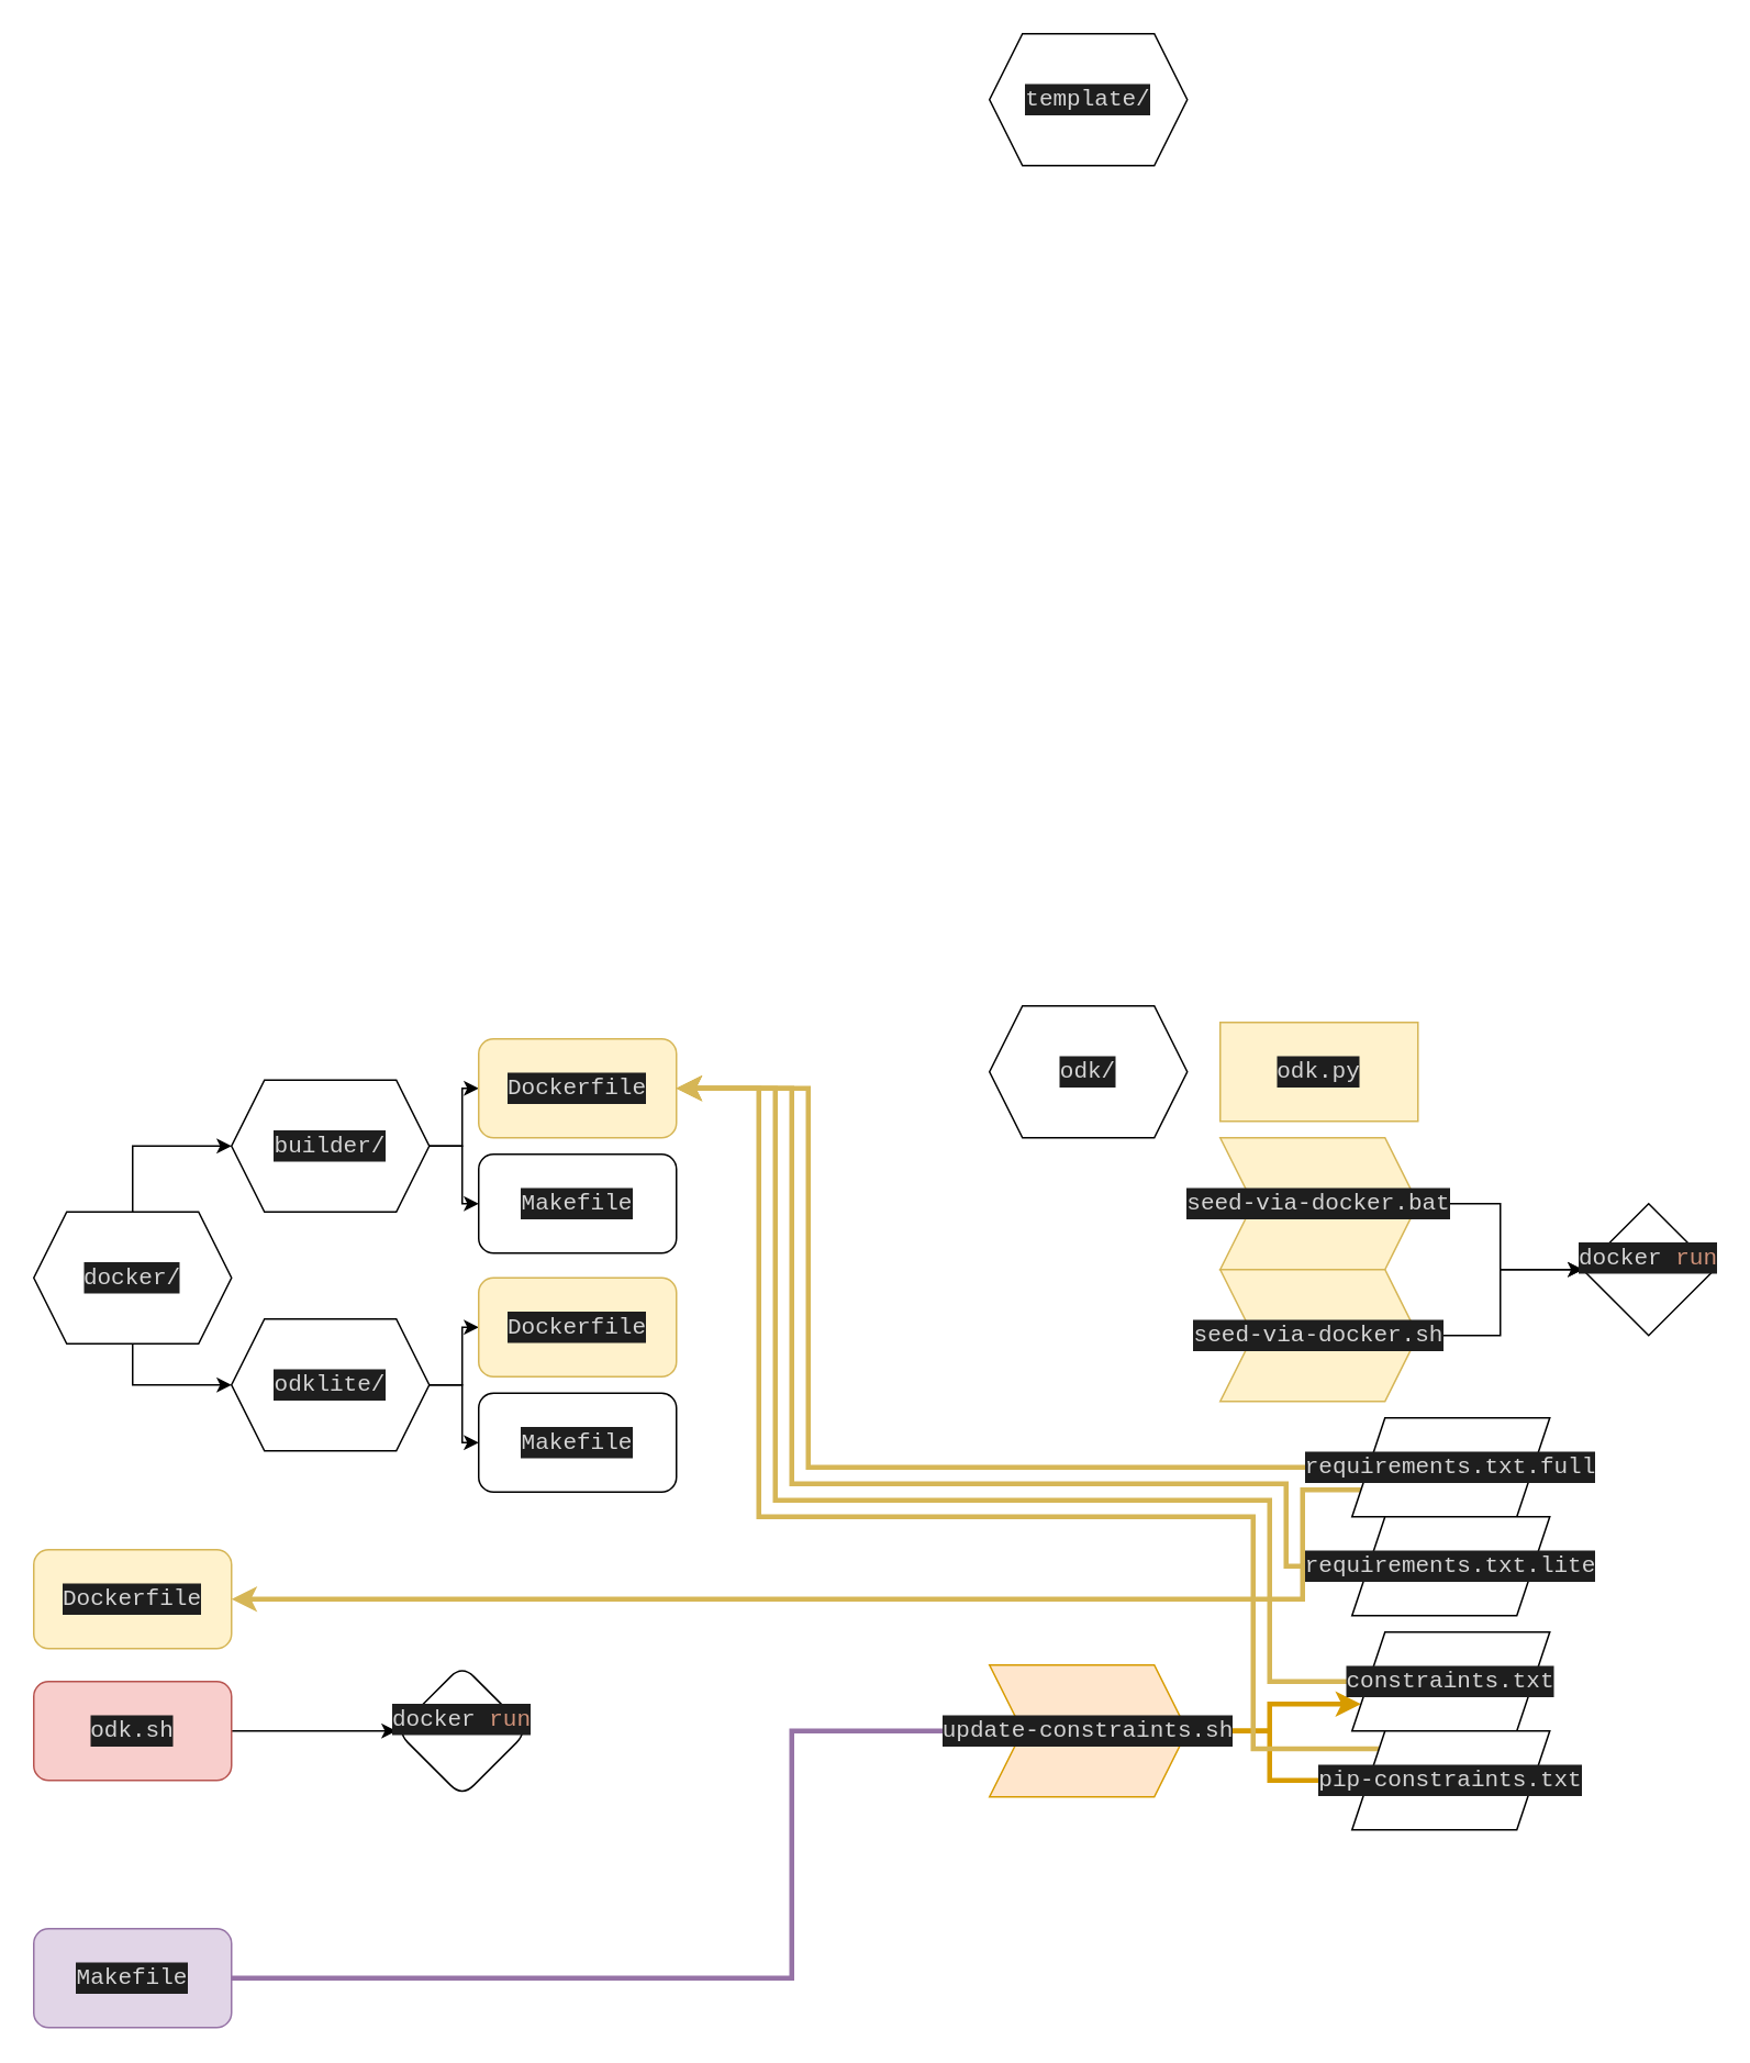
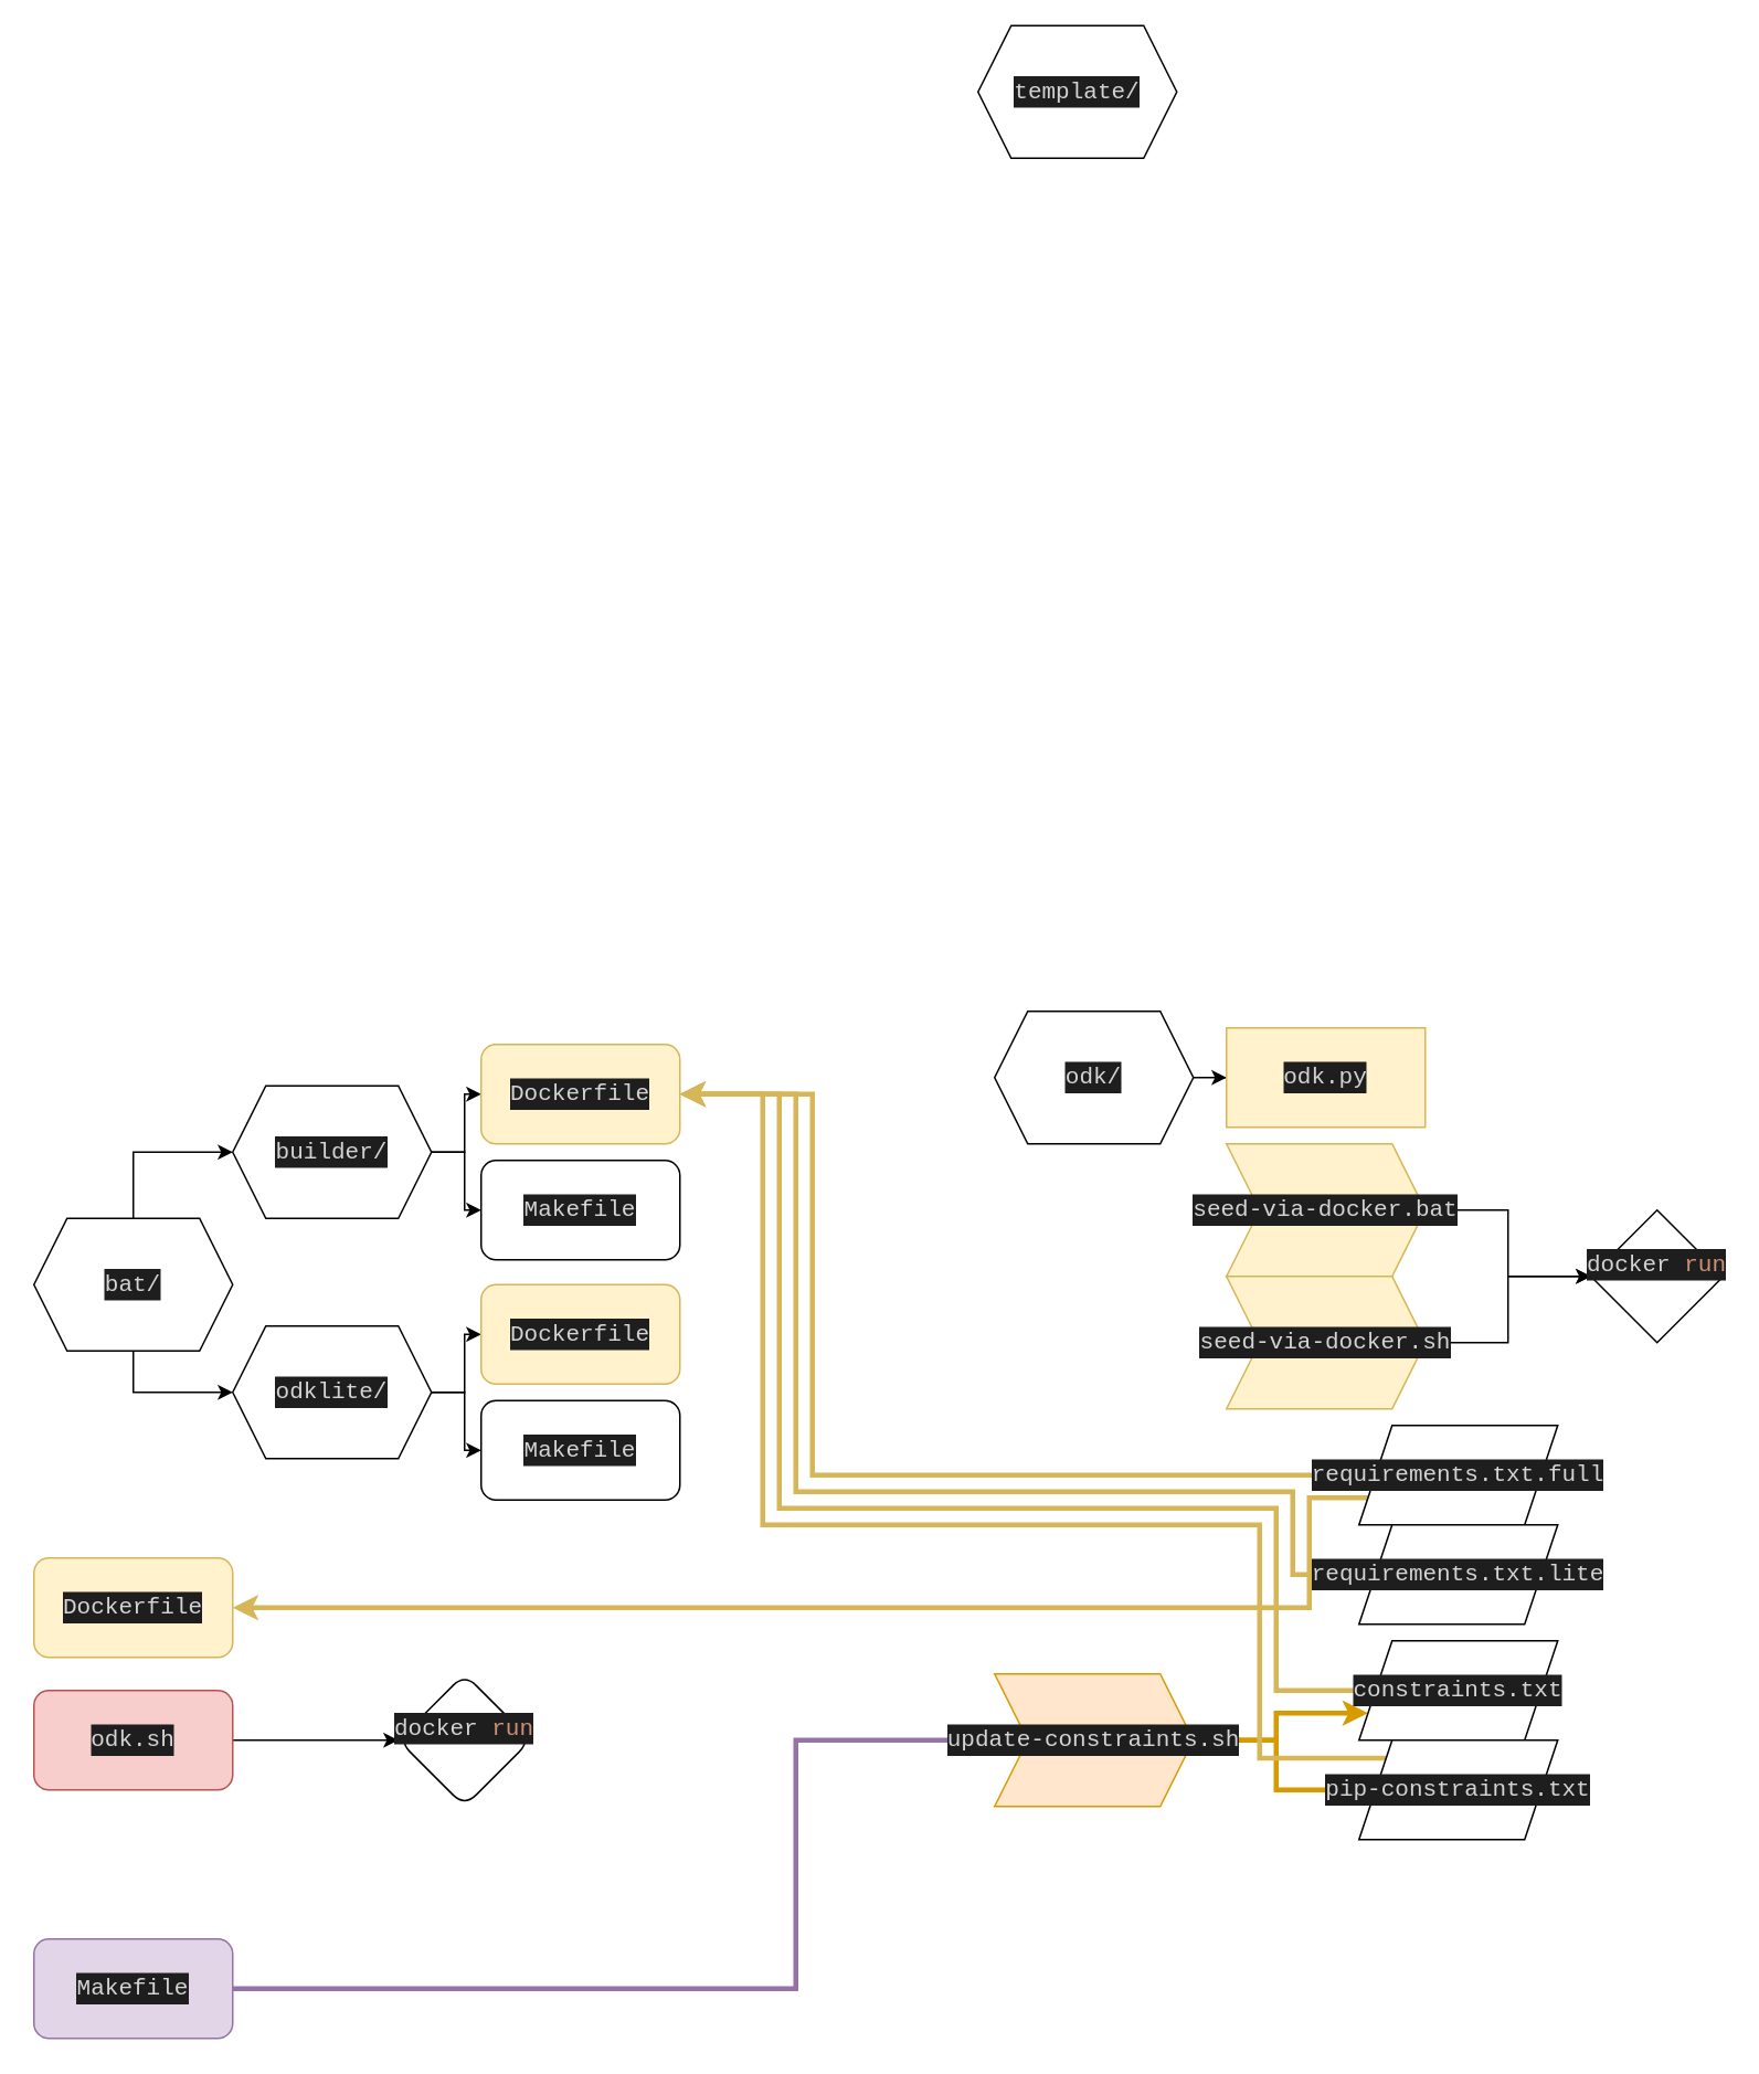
- <mxCell id="35" value="&lt;div style=&quot;color: rgb(212, 212, 212); background-color: rgb(30, 30, 30); font-family: Consolas, &amp;quot;Courier New&amp;quot;, monospace; font-size: 14px; line-height: 19px; white-space: pre;&quot;&gt;template/&lt;/div&gt;" style="shape=hexagon;perimeter=hexagonPerimeter2;whiteSpace=wrap;html=1;fixedSize=1;" vertex="1" parent="1"><mxGeometry x="600" y="20" width="120" height="80" as="geometry" /></mxCell>
+ <mxCell id="35" value="&lt;div style=&quot;color: rgb(212, 212, 212); background-color: rgb(30, 30, 30); font-family: Consolas, &amp;quot;Courier New&amp;quot;, monospace; font-size: 14px; line-height: 19px; white-space: pre;&quot;&gt;template/&lt;/div&gt;" style="shape=hexagon;perimeter=hexagonPerimeter2;whiteSpace=wrap;html=1;fixedSize=1;" vertex="1" parent="1"><mxGeometry x="590" y="15" width="120" height="80" as="geometry" /></mxCell>
+ <mxCell id="8" style="edgeStyle=orthogonalEdgeStyle;rounded=0;orthogonalLoop=1;jettySize=auto;html=1;" edge="1" parent="1" source="9" target="25"><mxGeometry relative="1" as="geometry" /></mxCell>
- <mxCell id="12" value="&lt;div style=&quot;color: rgb(212, 212, 212); background-color: rgb(30, 30, 30); font-family: Consolas, &amp;quot;Courier New&amp;quot;, monospace; font-size: 14px; line-height: 19px; white-space: pre;&quot;&gt;docker/&lt;/div&gt;" style="shape=hexagon;perimeter=hexagonPerimeter2;whiteSpace=wrap;html=1;fixedSize=1;" vertex="1" parent="1"><mxGeometry x="20" y="735" width="120" height="80" as="geometry" /></mxCell>
+ <mxCell id="12" value="&lt;div style=&quot;color: rgb(212, 212, 212); background-color: rgb(30, 30, 30); font-family: Consolas, &amp;quot;Courier New&amp;quot;, monospace; font-size: 14px; line-height: 19px; white-space: pre;&quot;&gt;bat/&lt;/div&gt;" style="shape=hexagon;perimeter=hexagonPerimeter2;whiteSpace=wrap;html=1;fixedSize=1;" vertex="1" parent="1"><mxGeometry x="20" y="735" width="120" height="80" as="geometry" /></mxCell>
